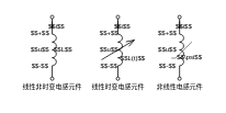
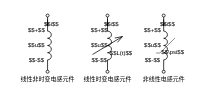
- <mxCell id="4" value="$$L$$" style="text;html=1;align=center;verticalAlign=middle;resizable=1;points=[];autosize=1;strokeColor=none;fillColor=none;fontSize=8;movable=1;rotatable=1;deletable=1;editable=1;connectable=1;" parent="1" vertex="1"><mxGeometry x="68" y="52.5" width="16" height="15" as="geometry" /></mxCell>
